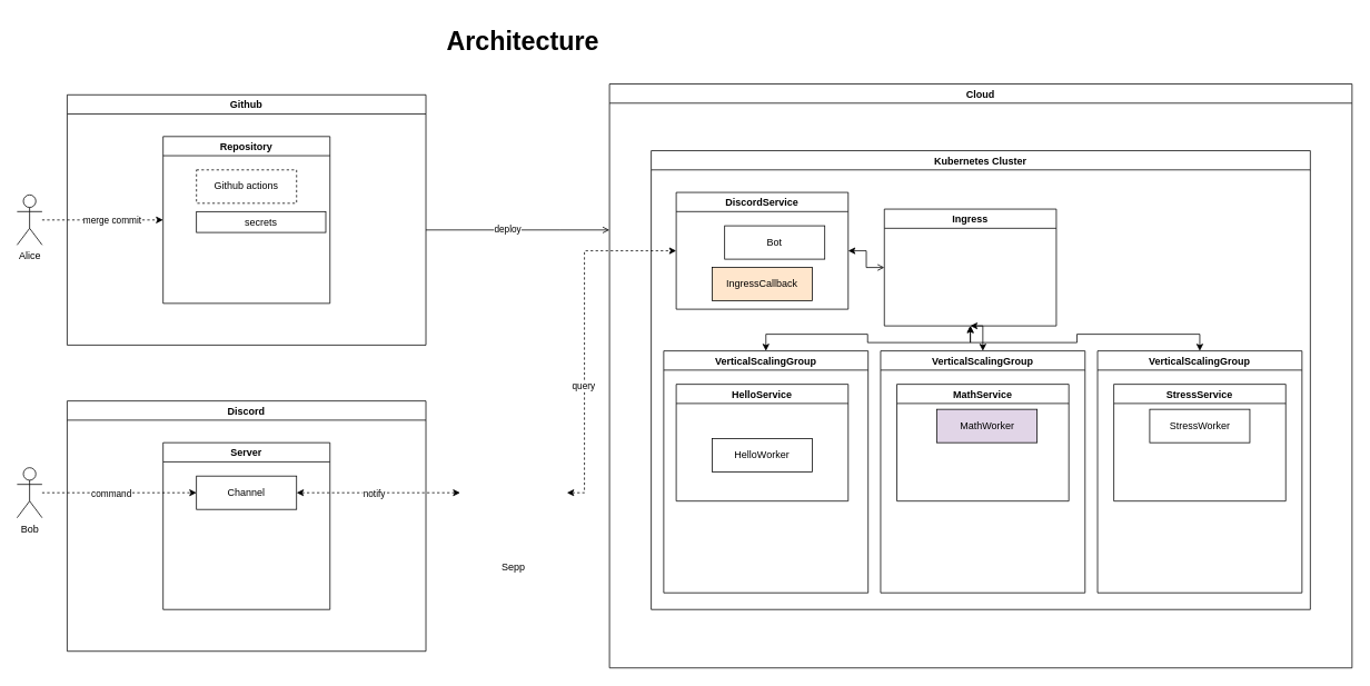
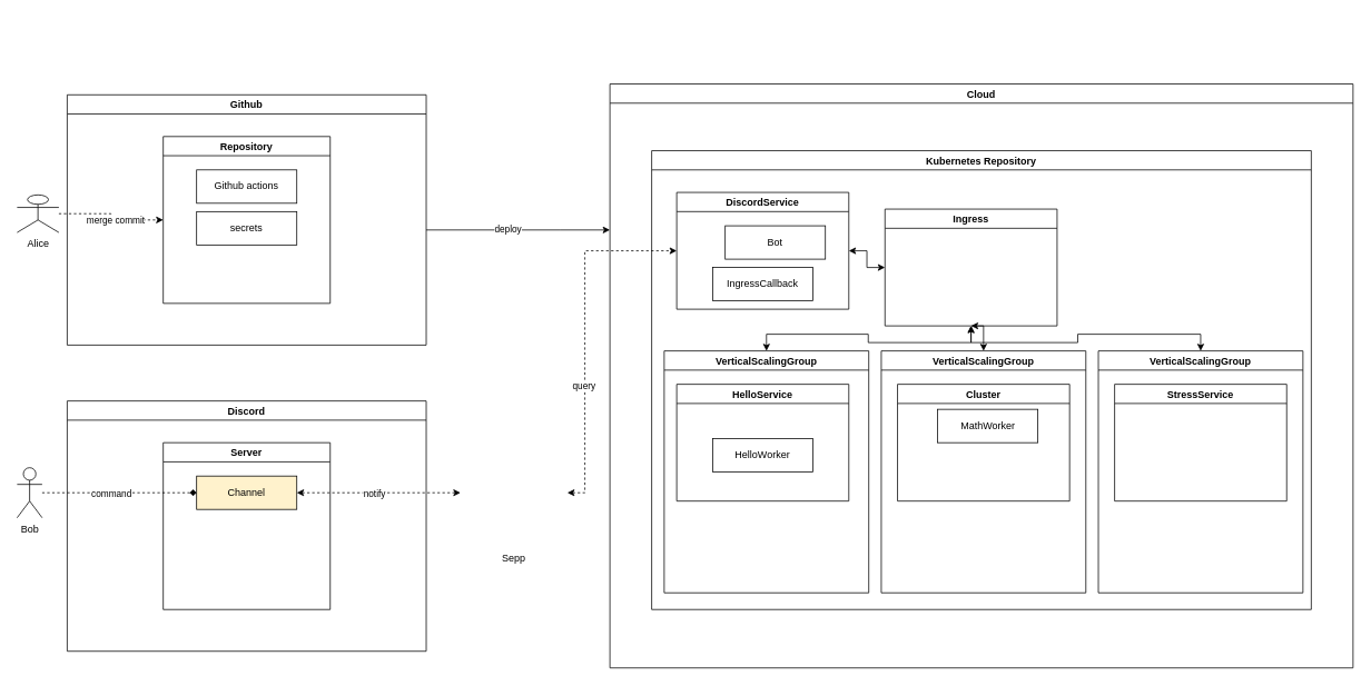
- <mxCell id="42" value="&lt;h1 style=&quot;font-size: 31px&quot;&gt;Architecture&lt;br&gt;&lt;/h1&gt;" style="text;html=1;strokeColor=none;fillColor=none;spacing=5;spacingTop=-20;whiteSpace=wrap;overflow=hidden;rounded=0;" parent="1" vertex="1"><mxGeometry x="530" y="20" width="200" height="50" as="geometry" /></mxCell>
- <mxCell id="3" value="Kubernetes Cluster" style="swimlane;startSize=23;" parent="2" vertex="1"><mxGeometry x="50" y="80" width="790" height="550" as="geometry" /></mxCell>
+ <mxCell id="3" value="Kubernetes Repository" style="swimlane;startSize=23;" parent="2" vertex="1"><mxGeometry x="50" y="80" width="790" height="550" as="geometry" /></mxCell>
- <mxCell id="25" value="Github actions" style="rounded=0;whiteSpace=wrap;html=1;dashed=1;" parent="24" vertex="1"><mxGeometry x="40" y="40" width="120" height="40" as="geometry" /></mxCell>
+ <mxCell id="25" value="Github actions" style="rounded=0;whiteSpace=wrap;html=1;" parent="24" vertex="1"><mxGeometry x="40" y="40" width="120" height="40" as="geometry" /></mxCell>
- <mxCell id="40" value="Alice" style="shape=umlActor;verticalLabelPosition=bottom;verticalAlign=top;html=1;outlineConnect=0;" parent="1" vertex="1"><mxGeometry x="20" y="233" width="30" height="60" as="geometry" /></mxCell>
+ <mxCell id="40" value="Alice" style="shape=umlActor;verticalLabelPosition=bottom;verticalAlign=top;html=1;outlineConnect=0;" parent="1" vertex="1"><mxGeometry x="20" y="233" width="50" height="45" as="geometry" /></mxCell>
- <mxCell id="41" value="secrets" style="rounded=0;whiteSpace=wrap;html=1;" parent="1" vertex="1"><mxGeometry x="235" y="253" width="155" height="25" as="geometry" /></mxCell>
+ <mxCell id="41" value="secrets" style="rounded=0;whiteSpace=wrap;html=1;" parent="1" vertex="1"><mxGeometry x="235" y="253" width="120" height="40" as="geometry" /></mxCell>
- <mxCell id="21" style="edgeStyle=orthogonalEdgeStyle;rounded=0;orthogonalLoop=1;jettySize=auto;html=1;entryX=0;entryY=0.25;entryDx=0;entryDy=0;startArrow=none;startFill=0;endArrow=open;" parent="1" source="23" target="2" edge="1"><mxGeometry relative="1" as="geometry"><Array as="points"><mxPoint x="670" y="275" /><mxPoint x="670" y="275" /></Array></mxGeometry></mxCell>
+ <mxCell id="21" style="edgeStyle=orthogonalEdgeStyle;rounded=0;orthogonalLoop=1;jettySize=auto;html=1;entryX=0;entryY=0.25;entryDx=0;entryDy=0;startArrow=none;startFill=0;" parent="1" source="23" target="2" edge="1"><mxGeometry relative="1" as="geometry"><Array as="points"><mxPoint x="670" y="275" /><mxPoint x="670" y="275" /></Array></mxGeometry></mxCell>
- <mxCell id="8" style="edgeStyle=orthogonalEdgeStyle;rounded=0;orthogonalLoop=1;jettySize=auto;html=1;exitX=1;exitY=0.5;exitDx=0;exitDy=0;entryX=0;entryY=0.5;entryDx=0;entryDy=0;startArrow=classic;startFill=1;endArrow=open;" parent="3" source="9" target="7" edge="1"><mxGeometry relative="1" as="geometry" /></mxCell>
+ <mxCell id="8" style="edgeStyle=orthogonalEdgeStyle;rounded=0;orthogonalLoop=1;jettySize=auto;html=1;exitX=1;exitY=0.5;exitDx=0;exitDy=0;entryX=0;entryY=0.5;entryDx=0;entryDy=0;startArrow=classic;startFill=1;" parent="3" source="9" target="7" edge="1"><mxGeometry relative="1" as="geometry" /></mxCell>
- <mxCell id="11" value="IngressCallback" style="rounded=0;whiteSpace=wrap;html=1;fillColor=#ffe6cc;" parent="9" vertex="1"><mxGeometry x="43.05" y="90" width="120" height="40" as="geometry" /></mxCell>
+ <mxCell id="11" value="IngressCallback" style="rounded=0;whiteSpace=wrap;html=1;" parent="9" vertex="1"><mxGeometry x="43.05" y="90" width="120" height="40" as="geometry" /></mxCell>
- <mxCell id="16" value="MathService" style="swimlane;" parent="15" vertex="1"><mxGeometry x="19.45" y="40" width="206.11" height="140" as="geometry" /></mxCell>
+ <mxCell id="16" value="Cluster" style="swimlane;" parent="15" vertex="1"><mxGeometry x="19.45" y="40" width="206.11" height="140" as="geometry" /></mxCell>
- <mxCell id="17" value="MathWorker" style="rounded=0;whiteSpace=wrap;html=1;fillColor=#e1d5e7;" parent="16" vertex="1"><mxGeometry x="48.06" y="30" width="120" height="40" as="geometry" /></mxCell>
+ <mxCell id="17" value="MathWorker" style="rounded=0;whiteSpace=wrap;html=1;" parent="16" vertex="1"><mxGeometry x="48.06" y="30" width="120" height="40" as="geometry" /></mxCell>
- <mxCell id="20" value="StressWorker" style="rounded=0;whiteSpace=wrap;html=1;" parent="19" vertex="1"><mxGeometry x="43.05" y="30" width="120" height="40" as="geometry" /></mxCell>
- <mxCell id="29" style="edgeStyle=orthogonalEdgeStyle;rounded=0;orthogonalLoop=1;jettySize=auto;html=1;entryX=0;entryY=0.5;entryDx=0;entryDy=0;startArrow=none;startFill=0;dashed=1;" parent="1" source="31" target="28" edge="1"><mxGeometry relative="1" as="geometry" /></mxCell>
+ <mxCell id="29" style="edgeStyle=orthogonalEdgeStyle;rounded=0;orthogonalLoop=1;jettySize=auto;html=1;entryX=0;entryY=0.5;entryDx=0;entryDy=0;startArrow=none;startFill=0;dashed=1;endArrow=diamond;" parent="1" source="31" target="28" edge="1"><mxGeometry relative="1" as="geometry" /></mxCell>
- <mxCell id="28" value="Channel" style="rounded=0;whiteSpace=wrap;html=1;" parent="27" vertex="1"><mxGeometry x="40" y="40" width="120" height="40" as="geometry" /></mxCell>
+ <mxCell id="28" value="Channel" style="rounded=0;whiteSpace=wrap;html=1;fillColor=#fff2cc;" parent="27" vertex="1"><mxGeometry x="40" y="40" width="120" height="40" as="geometry" /></mxCell>
- <mxCell id="37" value="Sepp" style="text;html=1;strokeColor=none;fillColor=none;align=center;verticalAlign=middle;whiteSpace=wrap;rounded=0;" parent="1" vertex="1"><mxGeometry x="585" y="664" width="60" height="30" as="geometry" /></mxCell>
+ <mxCell id="37" value="Sepp" style="text;html=1;strokeColor=none;fillColor=none;align=center;verticalAlign=middle;whiteSpace=wrap;rounded=0;" parent="1" vertex="1"><mxGeometry x="585" y="654" width="60" height="30" as="geometry" /></mxCell>
